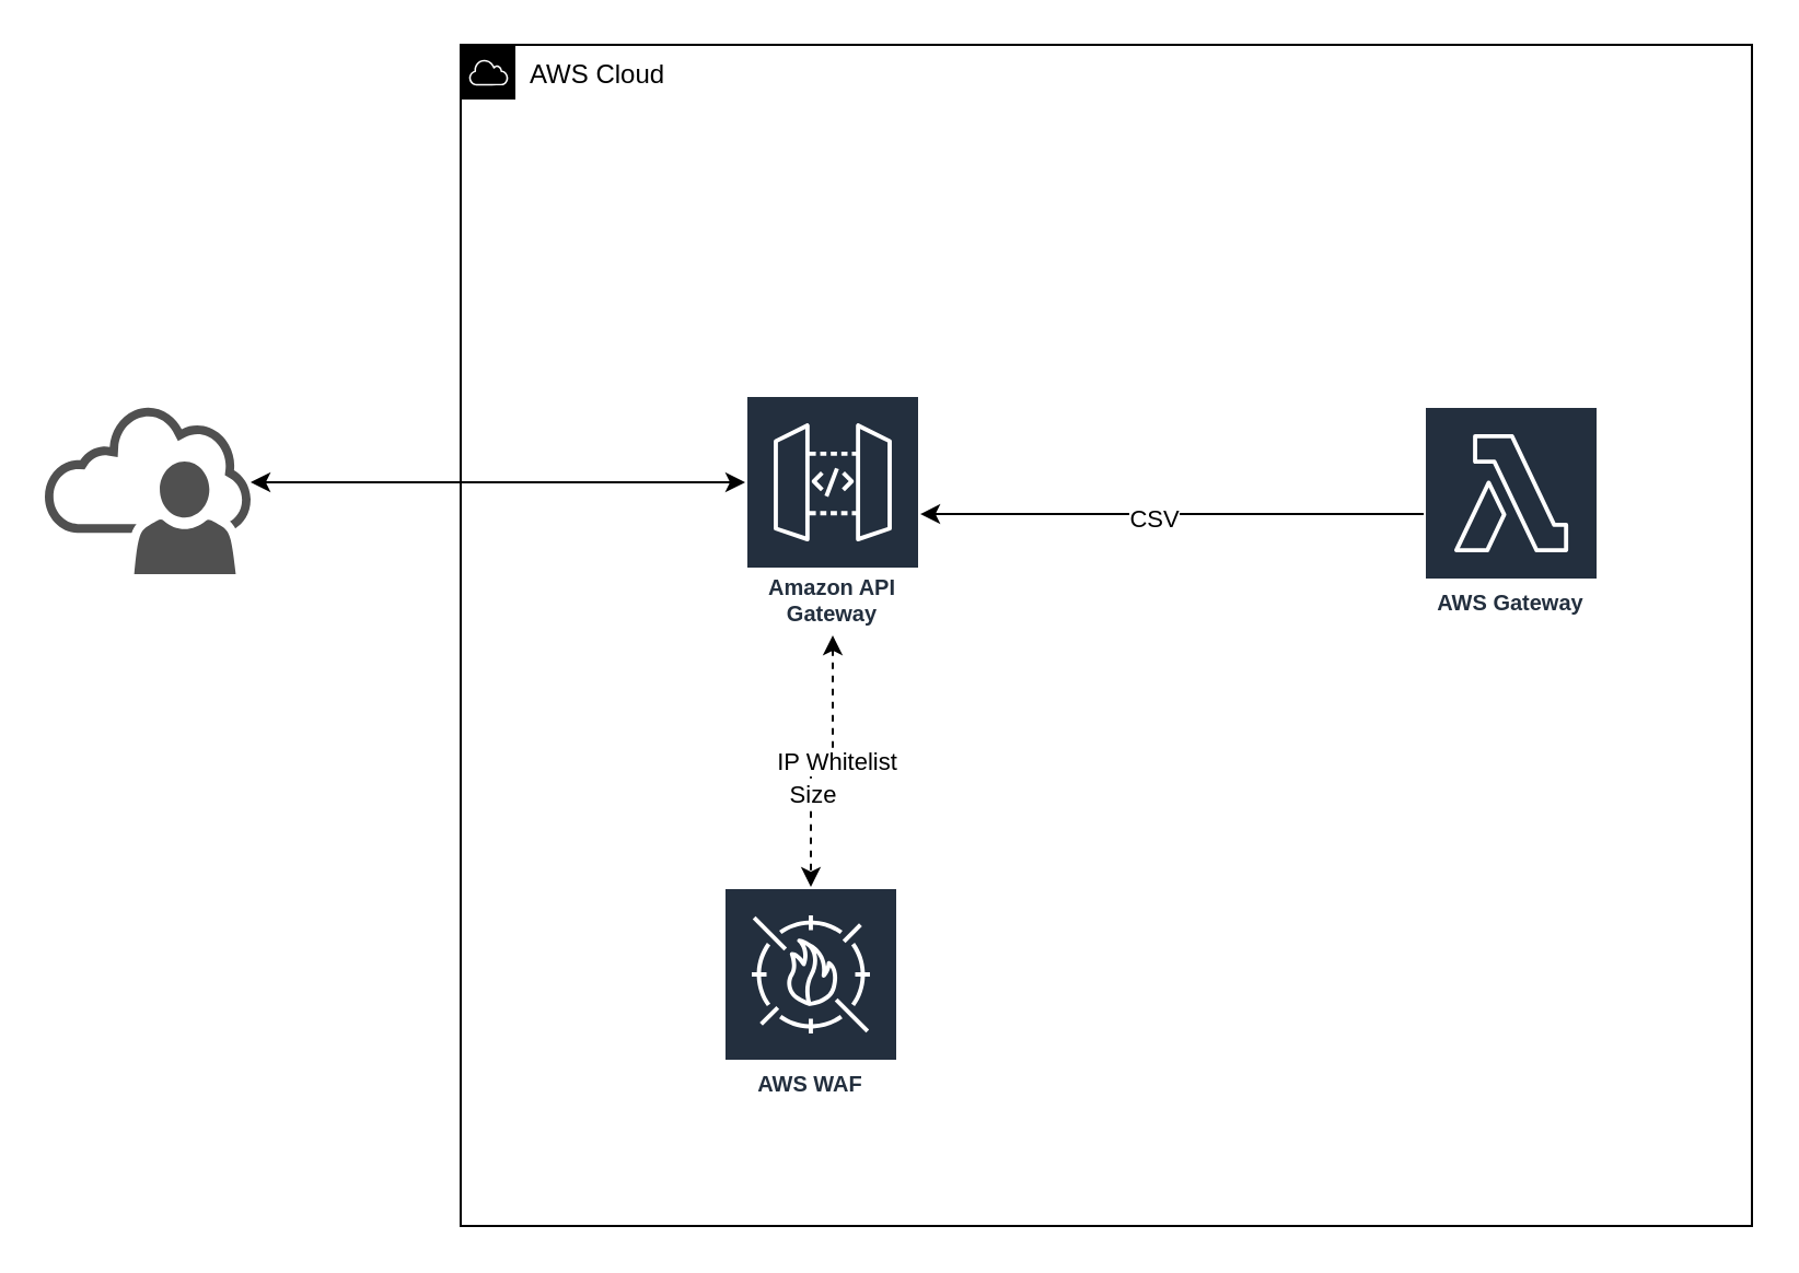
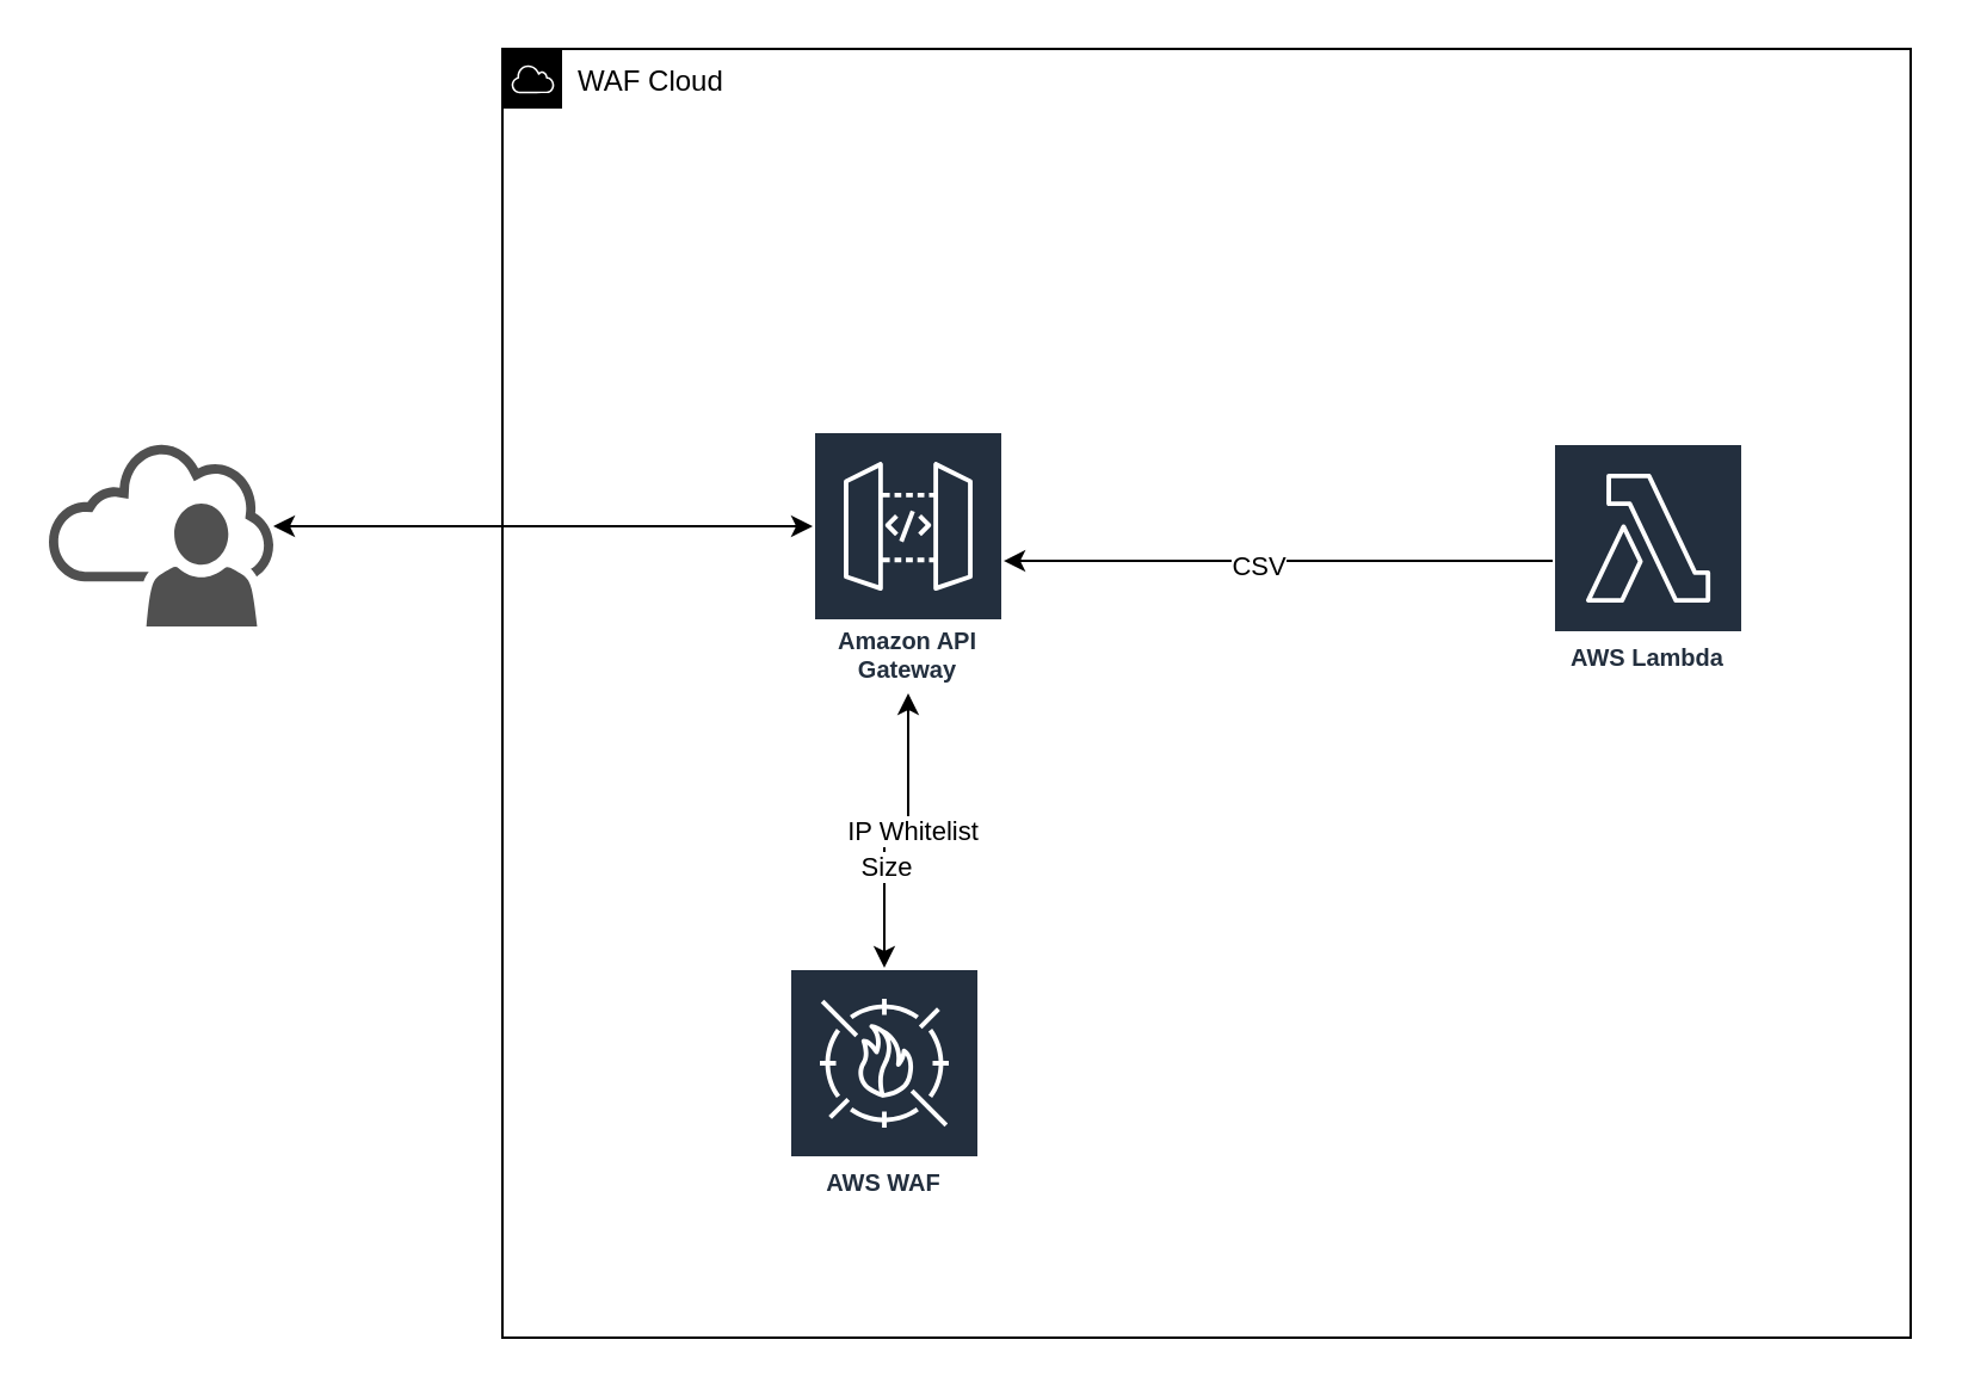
- <mxCell id="2" value="&lt;font color=&quot;#000000&quot;&gt;AWS Cloud&lt;/font&gt;" style="sketch=0;outlineConnect=0;gradientColor=none;html=1;whiteSpace=wrap;fontSize=12;fontStyle=0;shape=mxgraph.aws4.group;grIcon=mxgraph.aws4.group_aws_cloud;strokeColor=#000000;fillColor=none;verticalAlign=top;align=left;spacingLeft=30;fontColor=#AAB7B8;dashed=0;" vertex="1" parent="1"><mxGeometry x="210" y="20" width="590" height="540" as="geometry" /></mxCell>
+ <mxCell id="2" value="&lt;font color=&quot;#000000&quot;&gt;WAF Cloud&lt;/font&gt;" style="sketch=0;outlineConnect=0;gradientColor=none;html=1;whiteSpace=wrap;fontSize=12;fontStyle=0;shape=mxgraph.aws4.group;grIcon=mxgraph.aws4.group_aws_cloud;strokeColor=#000000;fillColor=none;verticalAlign=top;align=left;spacingLeft=30;fontColor=#AAB7B8;dashed=0;" vertex="1" parent="1"><mxGeometry x="210" y="20" width="590" height="540" as="geometry" /></mxCell>
- <mxCell id="3" value="AWS Gateway" style="sketch=0;outlineConnect=0;fontColor=#232F3E;gradientColor=none;strokeColor=#ffffff;fillColor=#232F3E;dashed=0;verticalLabelPosition=middle;verticalAlign=bottom;align=center;html=1;whiteSpace=wrap;fontSize=10;fontStyle=1;spacing=3;shape=mxgraph.aws4.productIcon;prIcon=mxgraph.aws4.lambda;" vertex="1" parent="1"><mxGeometry x="650" y="185" width="80" height="100" as="geometry" /></mxCell>
+ <mxCell id="3" value="AWS Lambda" style="sketch=0;outlineConnect=0;fontColor=#232F3E;gradientColor=none;strokeColor=#ffffff;fillColor=#232F3E;dashed=0;verticalLabelPosition=middle;verticalAlign=bottom;align=center;html=1;whiteSpace=wrap;fontSize=10;fontStyle=1;spacing=3;shape=mxgraph.aws4.productIcon;prIcon=mxgraph.aws4.lambda;" vertex="1" parent="1"><mxGeometry x="650" y="185" width="80" height="100" as="geometry" /></mxCell>
- <mxCell id="4" style="edgeStyle=orthogonalEdgeStyle;rounded=0;orthogonalLoop=1;jettySize=auto;html=1;fontColor=#000000;startArrow=classic;startFill=1;endArrow=classic;endFill=1;dashed=1;" edge="1" parent="1" source="7" target="8"><mxGeometry relative="1" as="geometry" /></mxCell>
+ <mxCell id="4" style="edgeStyle=orthogonalEdgeStyle;rounded=0;orthogonalLoop=1;jettySize=auto;html=1;fontColor=#000000;startArrow=classic;startFill=1;endArrow=classic;endFill=1;" edge="1" parent="1" source="7" target="8"><mxGeometry relative="1" as="geometry" /></mxCell>
